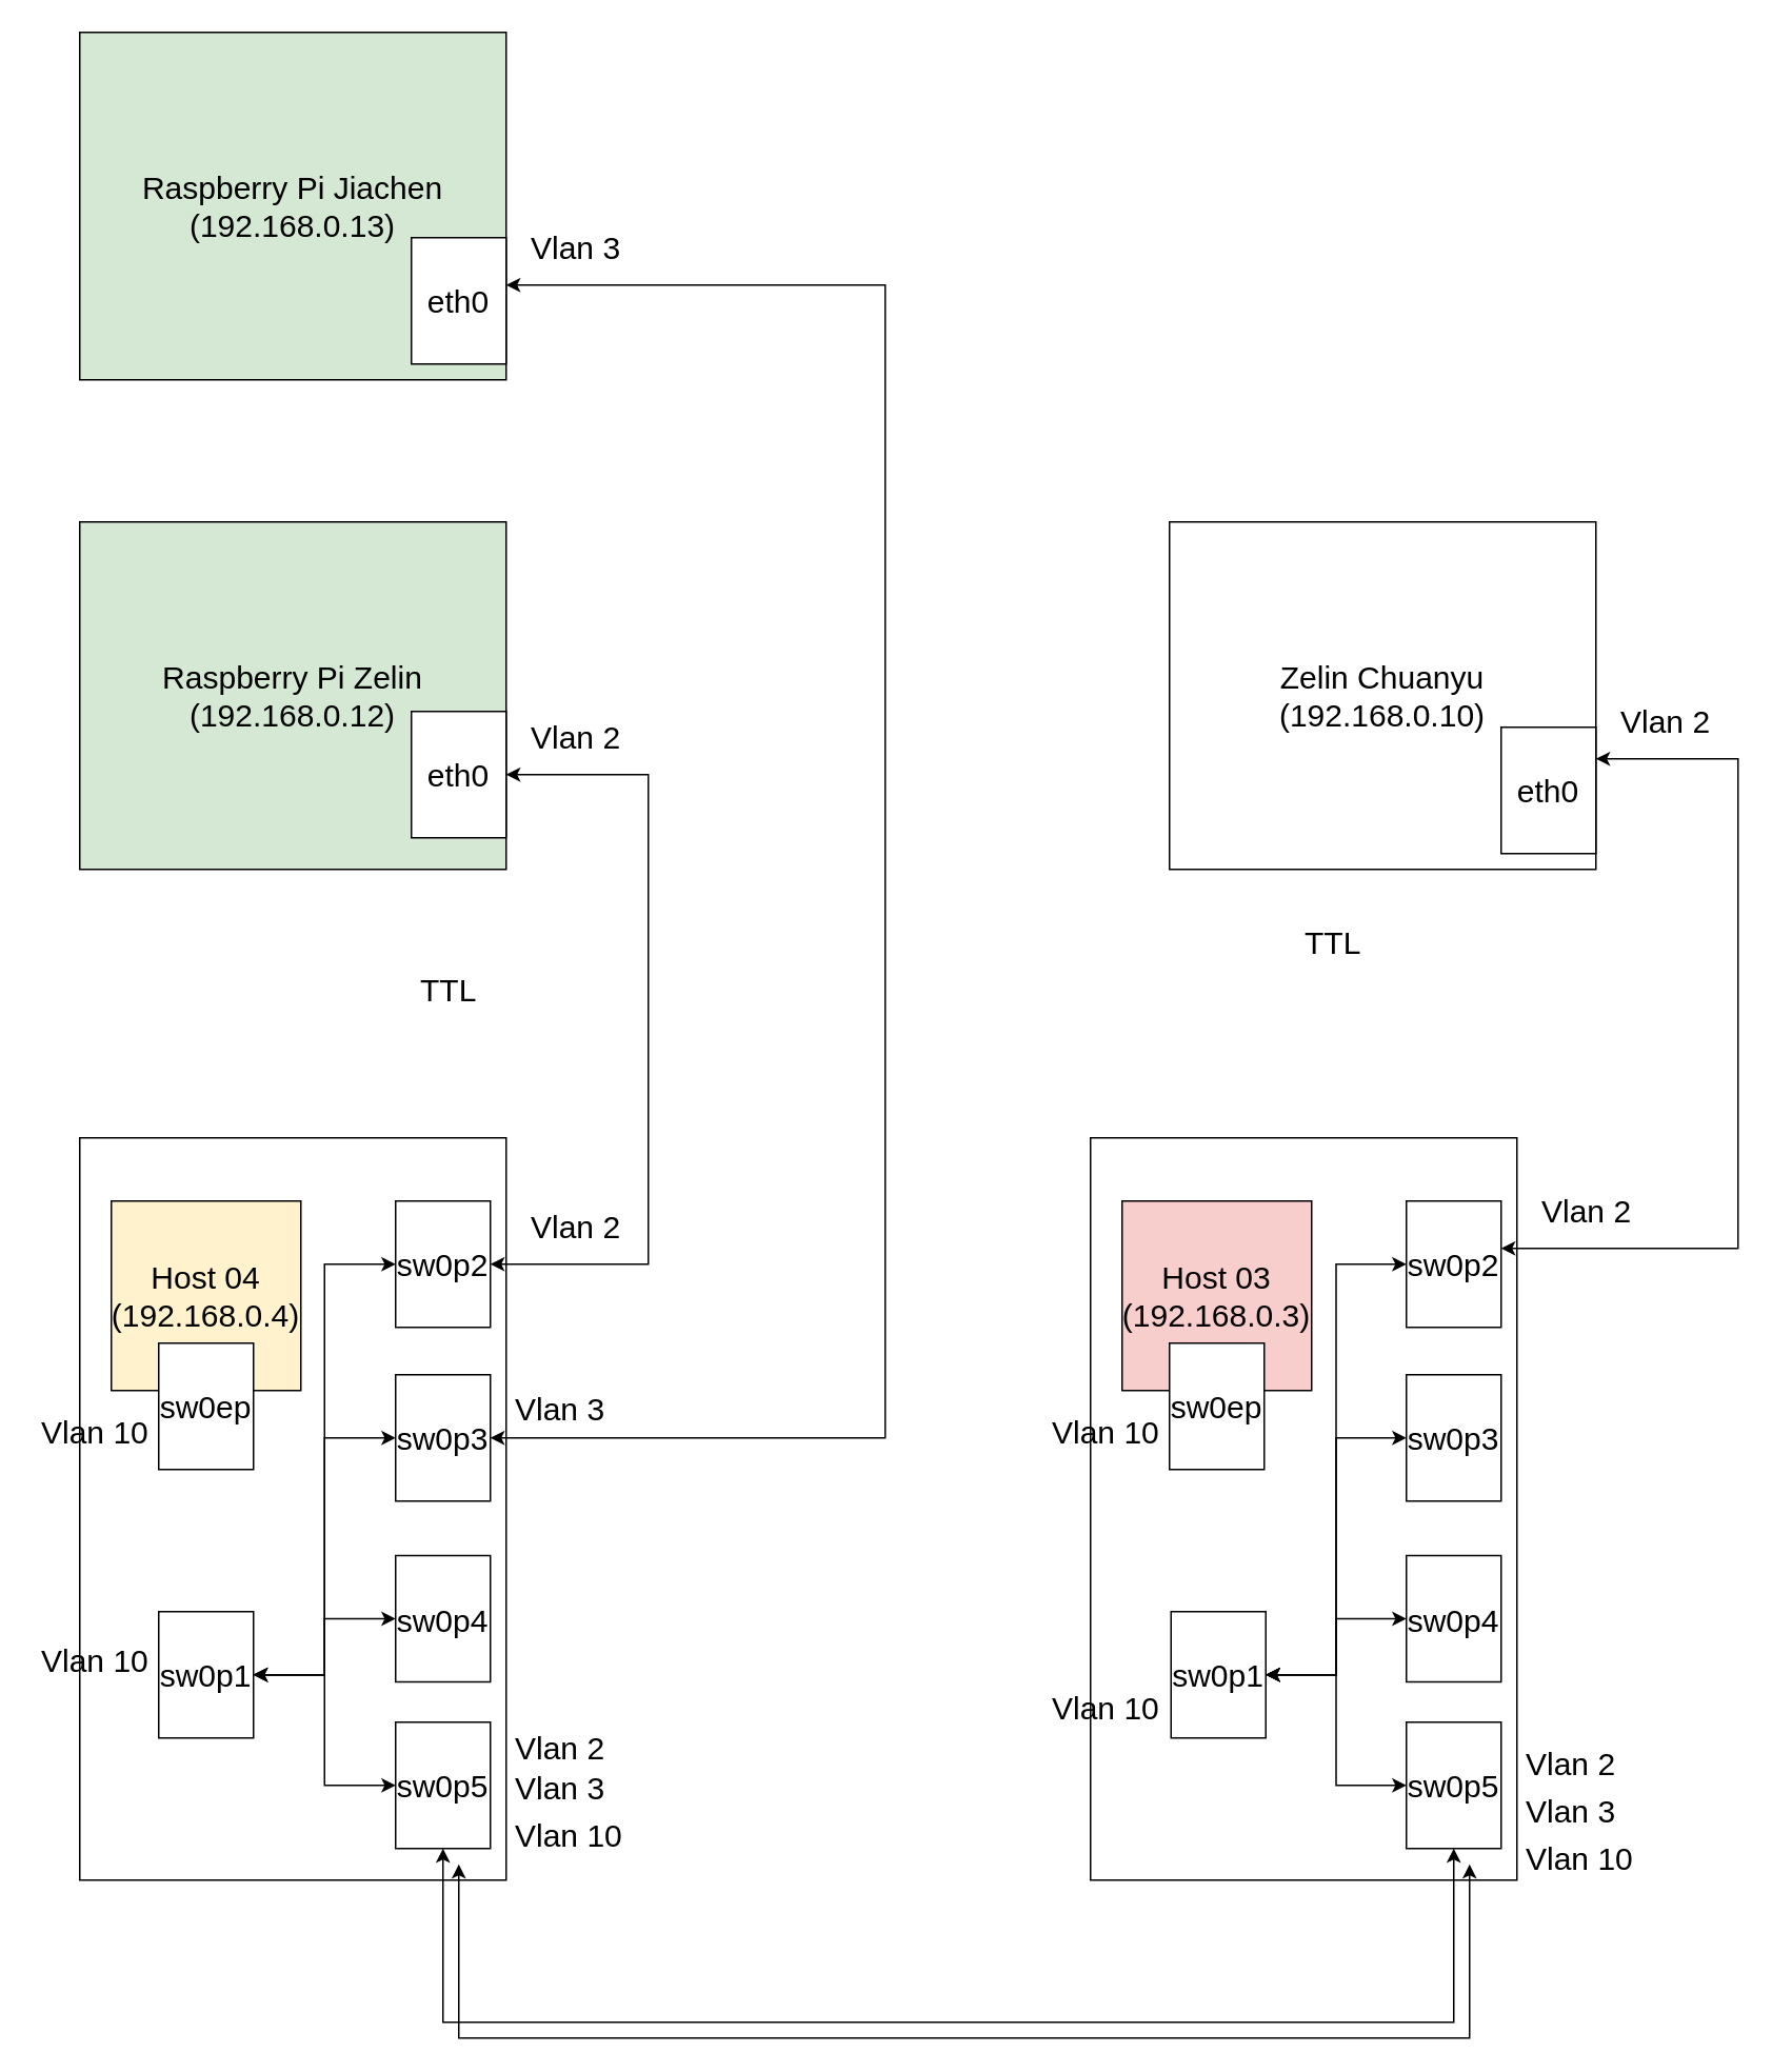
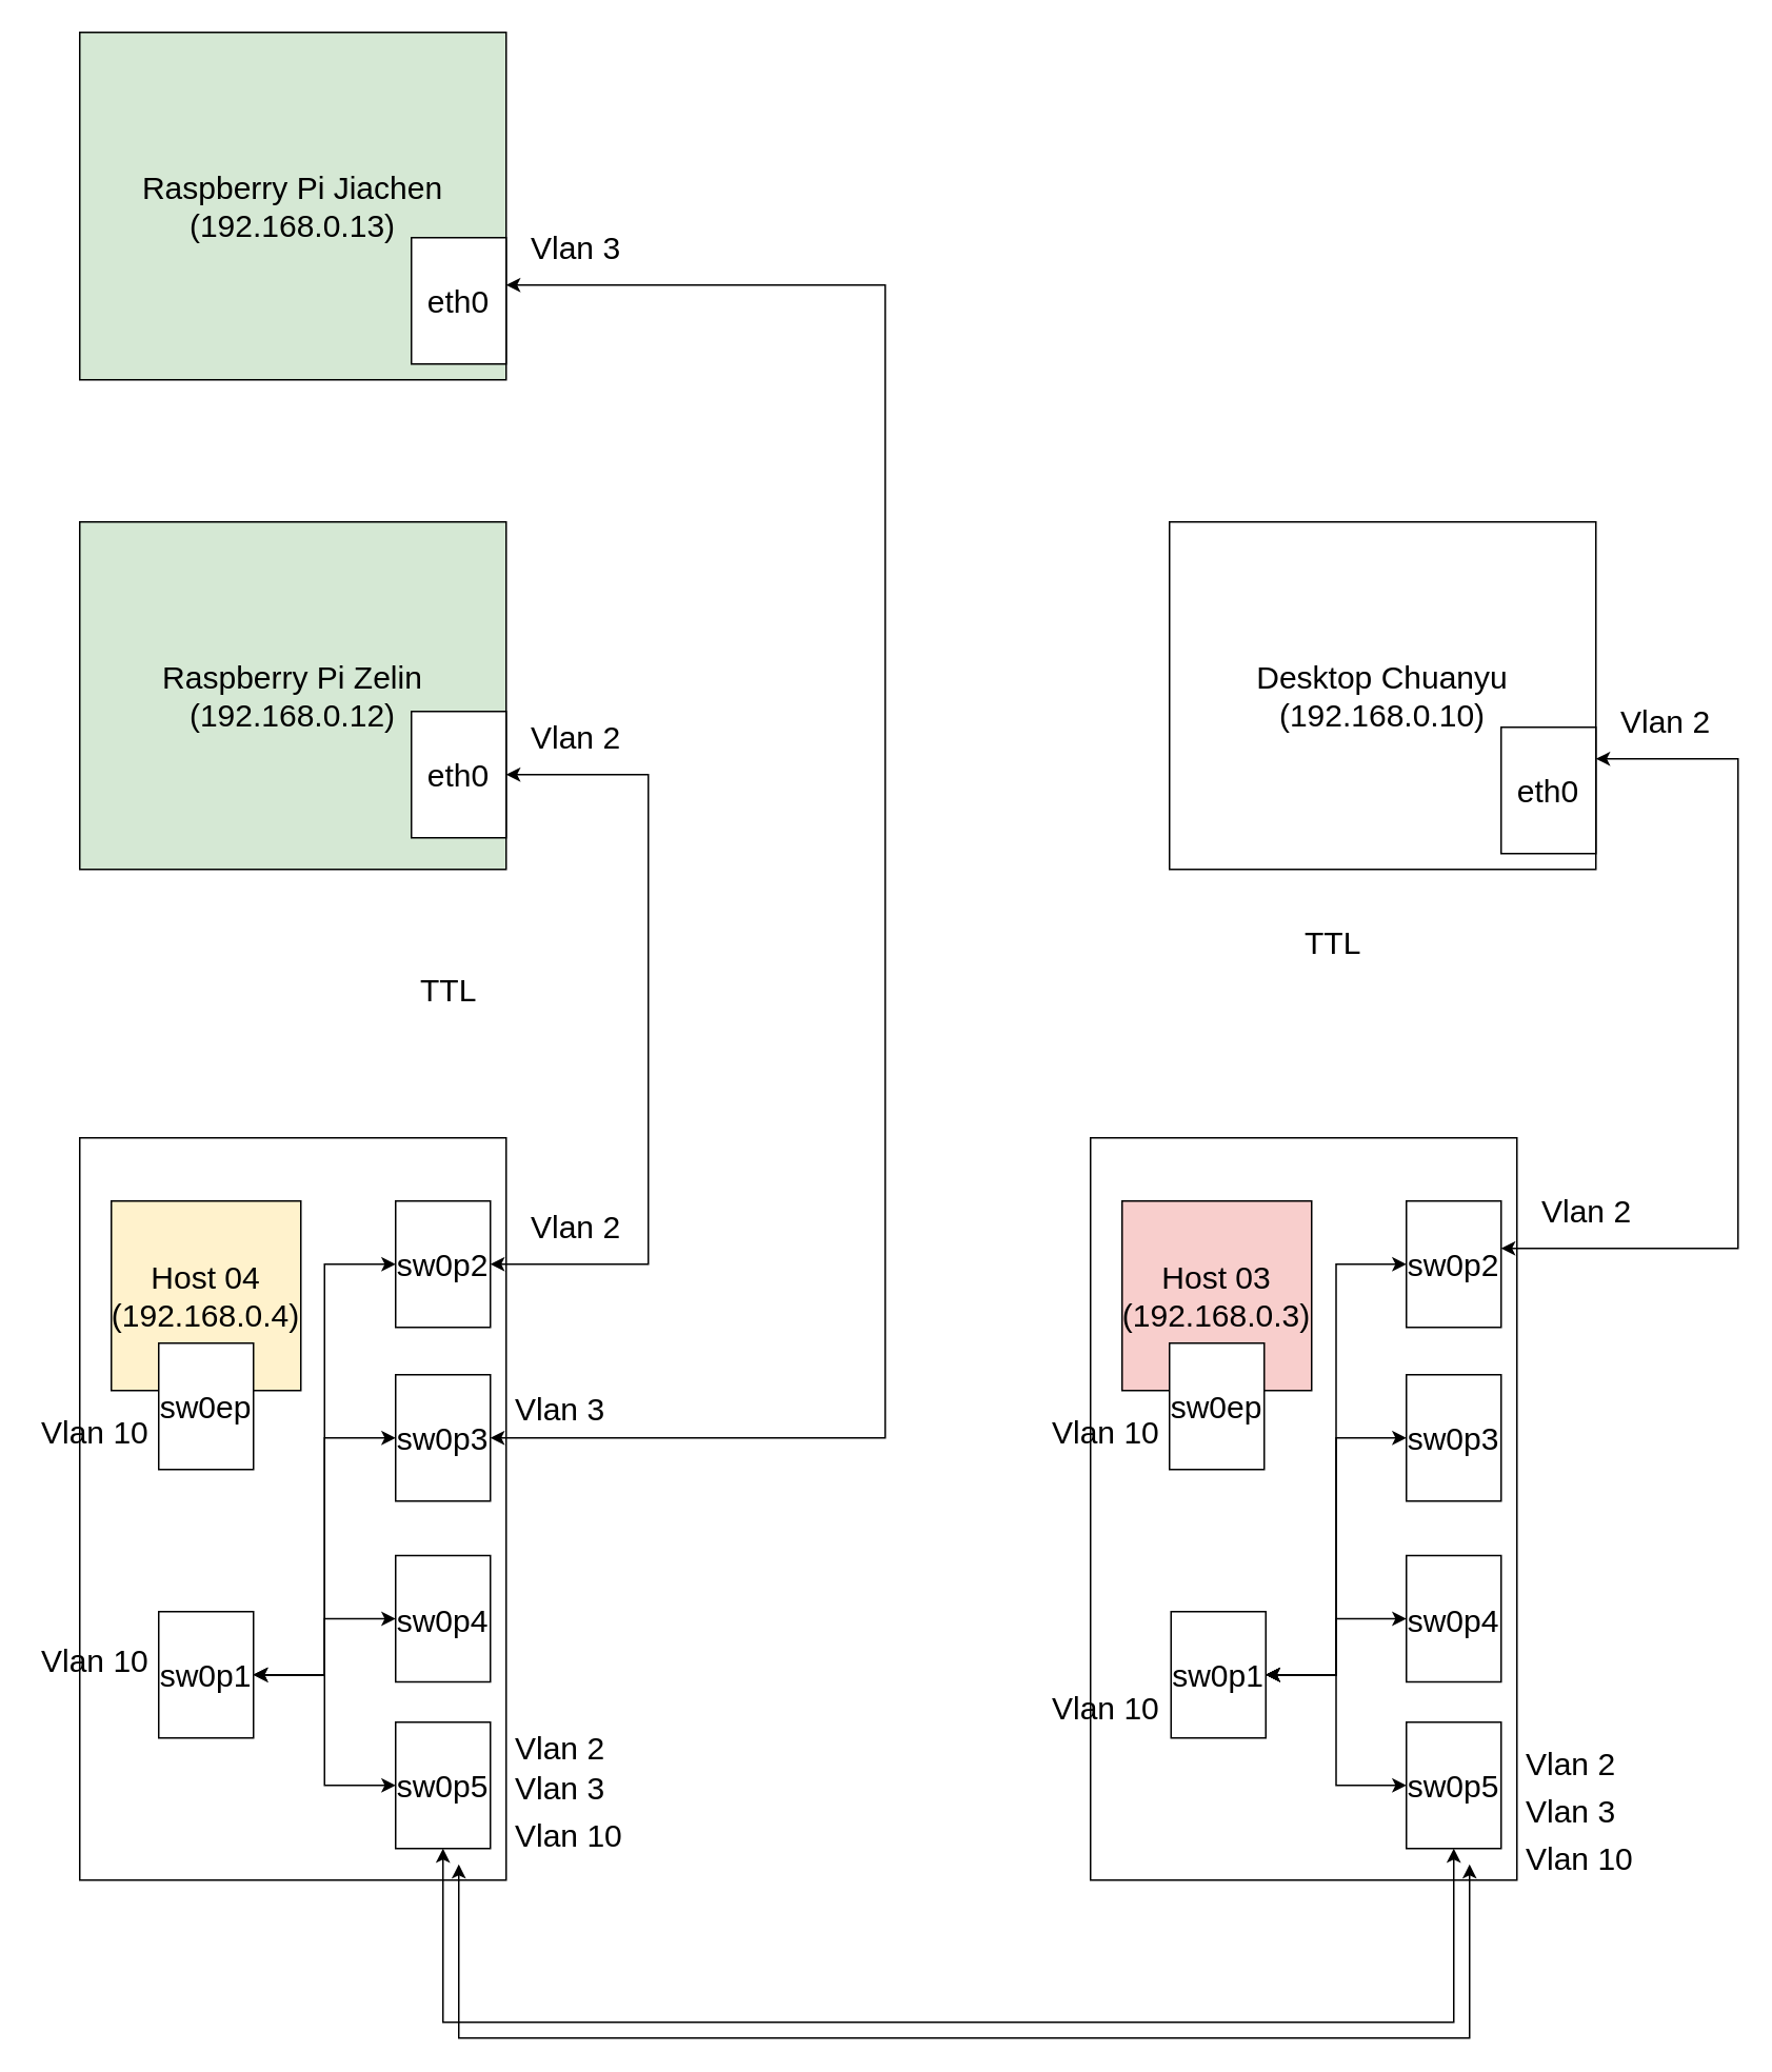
- <mxCell id="37" value="Zelin Chuanyu&lt;br&gt;(192.168.0.10)" style="rounded=0;whiteSpace=wrap;html=1;fontSize=20;" parent="1" vertex="1"><mxGeometry x="740" y="330" width="270" height="220" as="geometry" /></mxCell>
+ <mxCell id="37" value="Desktop Chuanyu&lt;br&gt;(192.168.0.10)" style="rounded=0;whiteSpace=wrap;html=1;fontSize=20;" parent="1" vertex="1"><mxGeometry x="740" y="330" width="270" height="220" as="geometry" /></mxCell>
